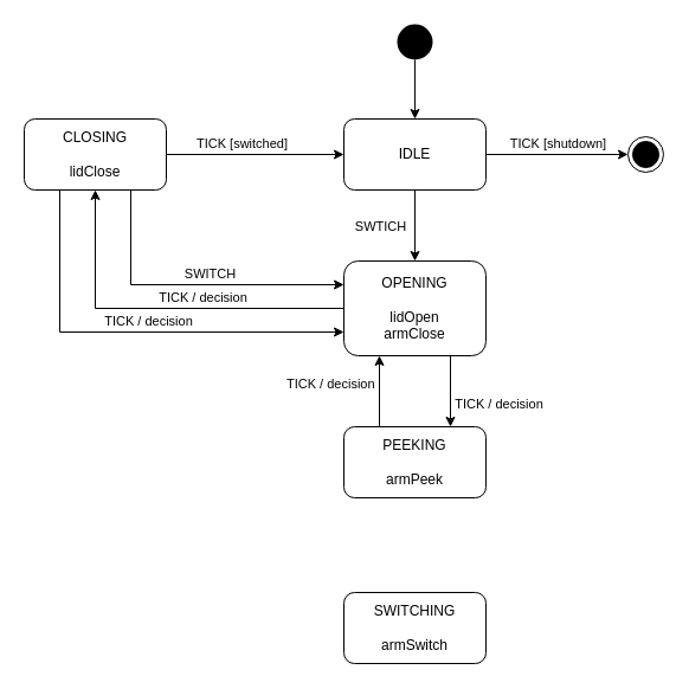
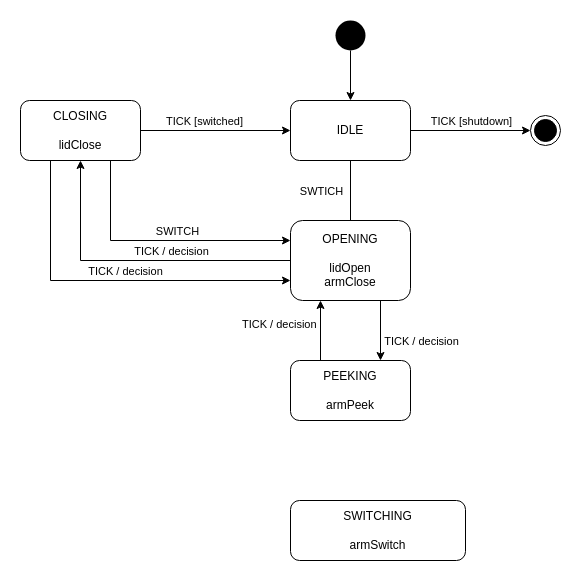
- <mxCell id="4" style="edgeStyle=orthogonalEdgeStyle;rounded=0;orthogonalLoop=1;jettySize=auto;html=1;exitX=0.5;exitY=1;exitDx=0;exitDy=0;" edge="1" parent="1" source="8" target="13"><mxGeometry relative="1" as="geometry" /></mxCell>
+ <mxCell id="4" style="edgeStyle=orthogonalEdgeStyle;rounded=0;orthogonalLoop=1;jettySize=auto;html=1;exitX=0.5;exitY=1;exitDx=0;exitDy=0;endArrow=none;" edge="1" parent="1" source="8" target="13"><mxGeometry relative="1" as="geometry" /></mxCell>
- <mxCell id="24" value="SWITCHING&lt;br&gt;&lt;br&gt;armSwitch" style="rounded=1;whiteSpace=wrap;html=1;" vertex="1" parent="1"><mxGeometry x="290" y="500" width="120" height="60" as="geometry" /></mxCell>
+ <mxCell id="24" value="SWITCHING&lt;br&gt;&lt;br&gt;armSwitch" style="rounded=1;whiteSpace=wrap;html=1;" vertex="1" parent="1"><mxGeometry x="290" y="500" width="175" height="60" as="geometry" /></mxCell>
